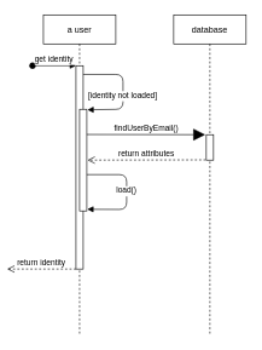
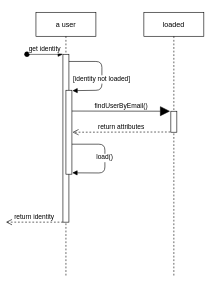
- <mxCell id="8" value="database" style="shape=umlLifeline;perimeter=lifelinePerimeter;container=1;collapsible=0;recursiveResize=0;rounded=0;shadow=0;strokeWidth=1;" parent="1" vertex="1"><mxGeometry x="200" y="20" width="100" height="440" as="geometry" /></mxCell>
+ <mxCell id="8" value="loaded" style="shape=umlLifeline;perimeter=lifelinePerimeter;container=1;collapsible=0;recursiveResize=0;rounded=0;shadow=0;strokeWidth=1;" parent="1" vertex="1"><mxGeometry x="200" y="20" width="100" height="440" as="geometry" /></mxCell>
